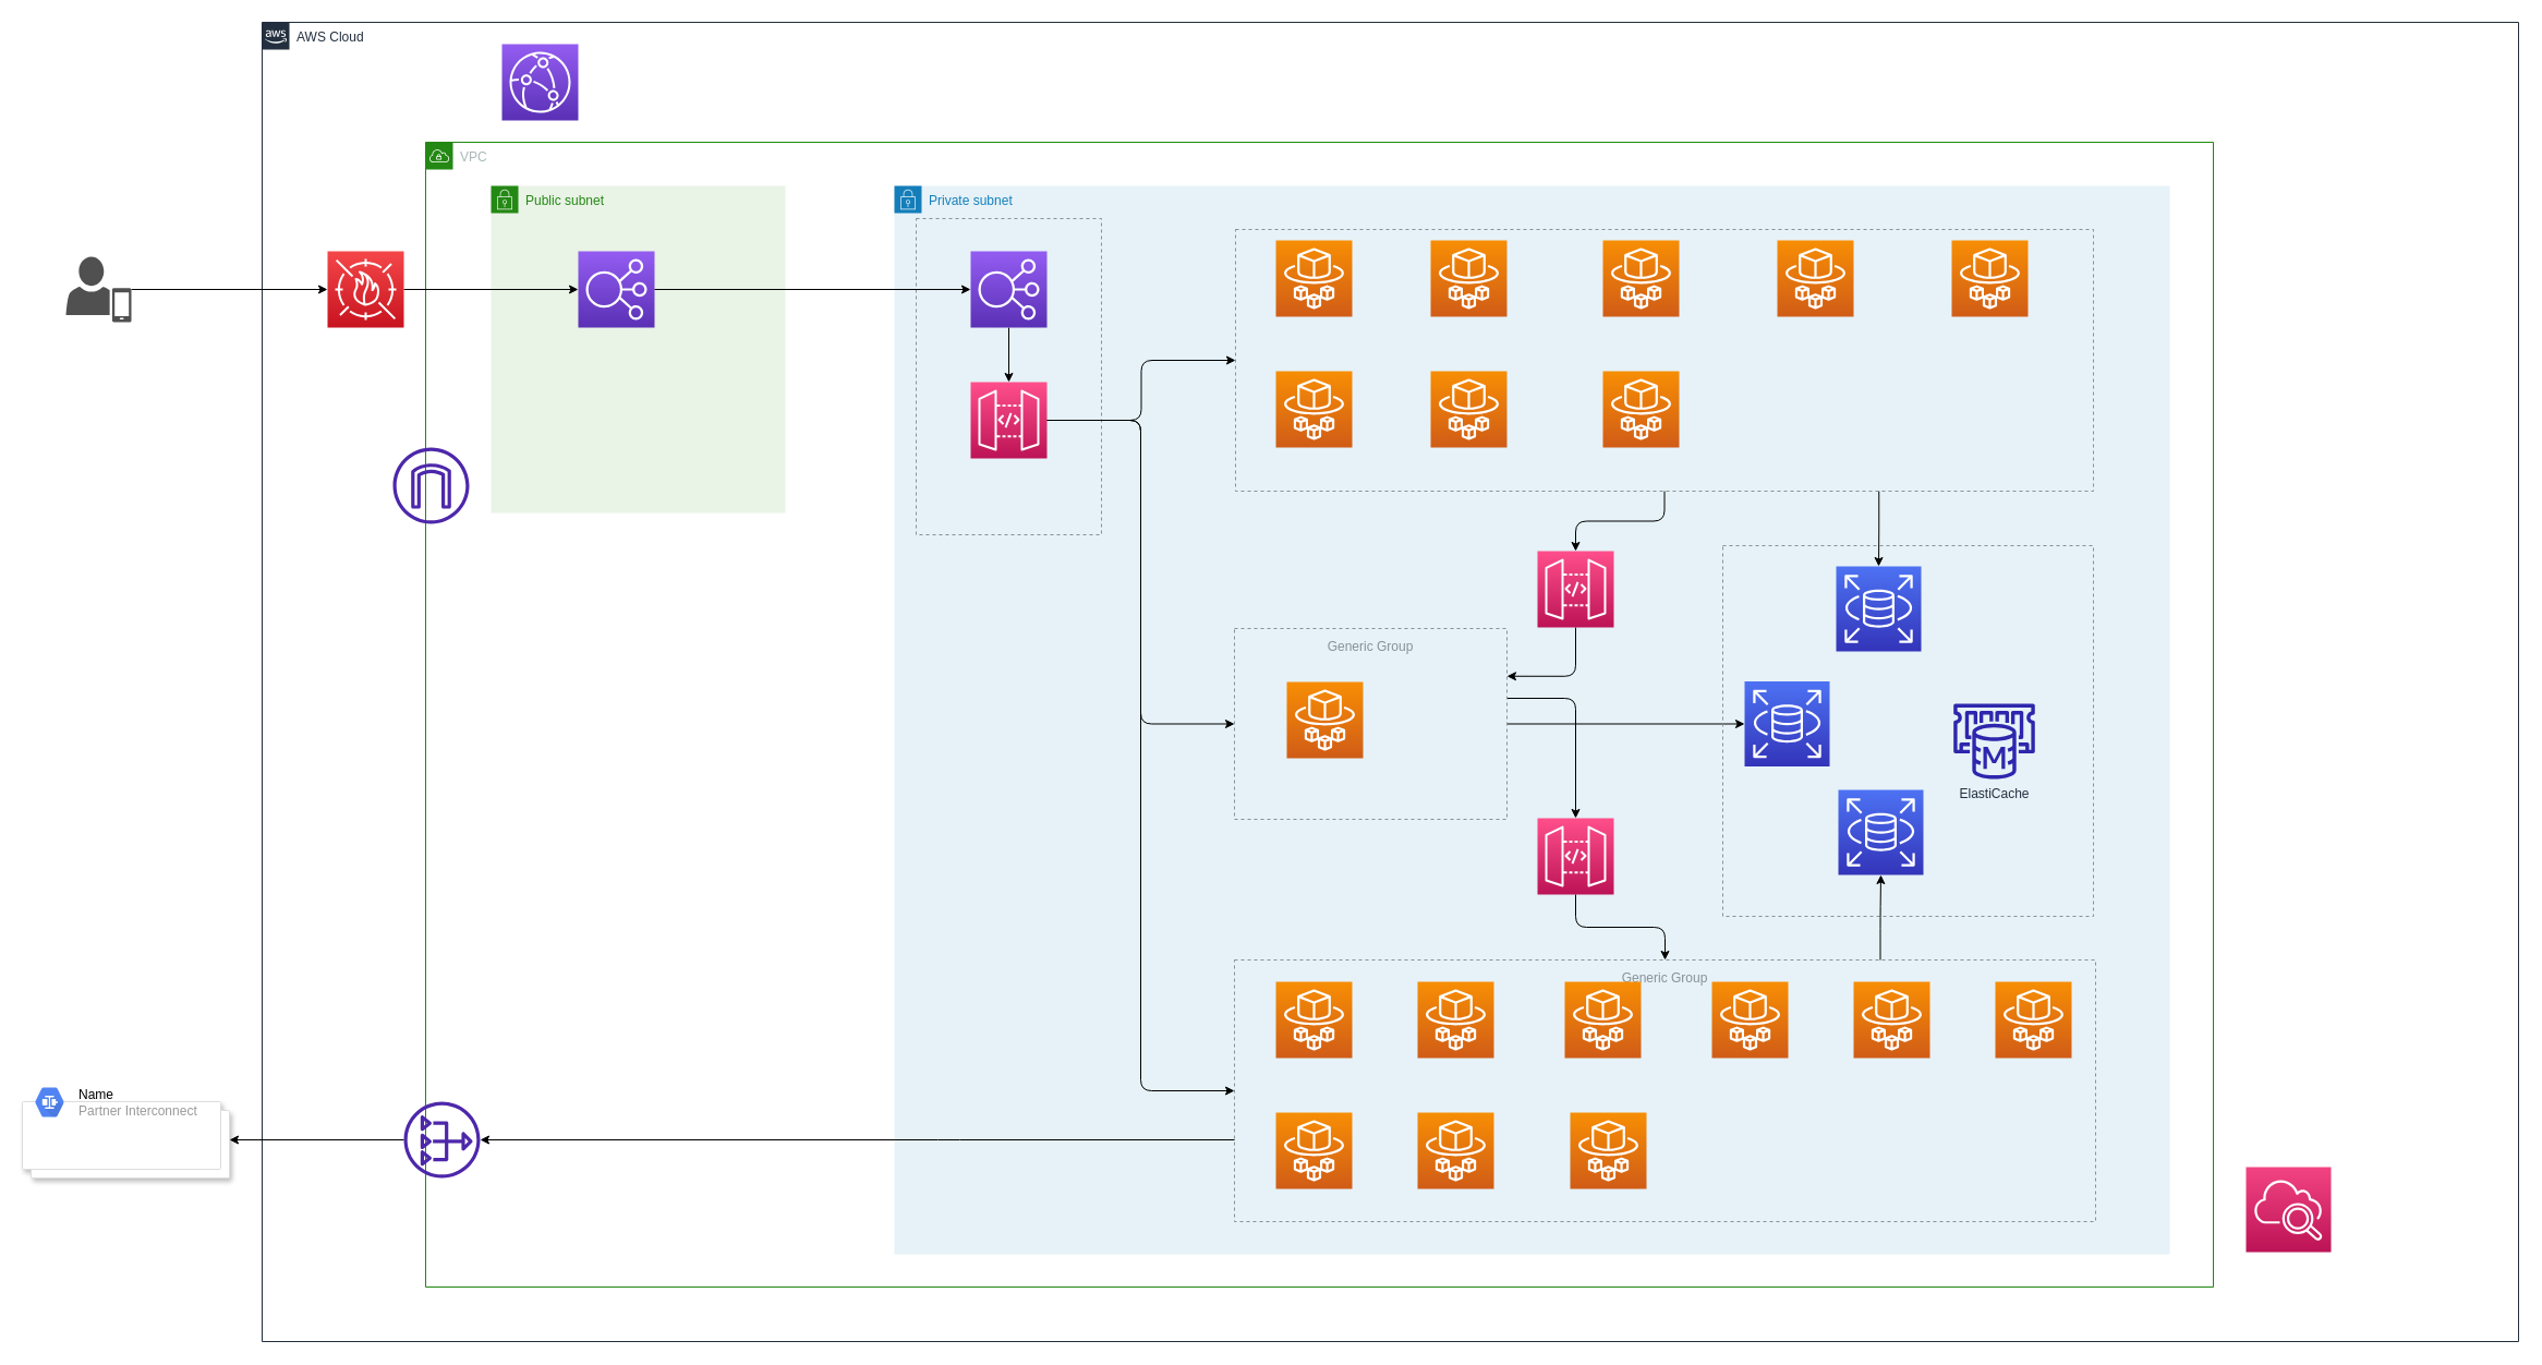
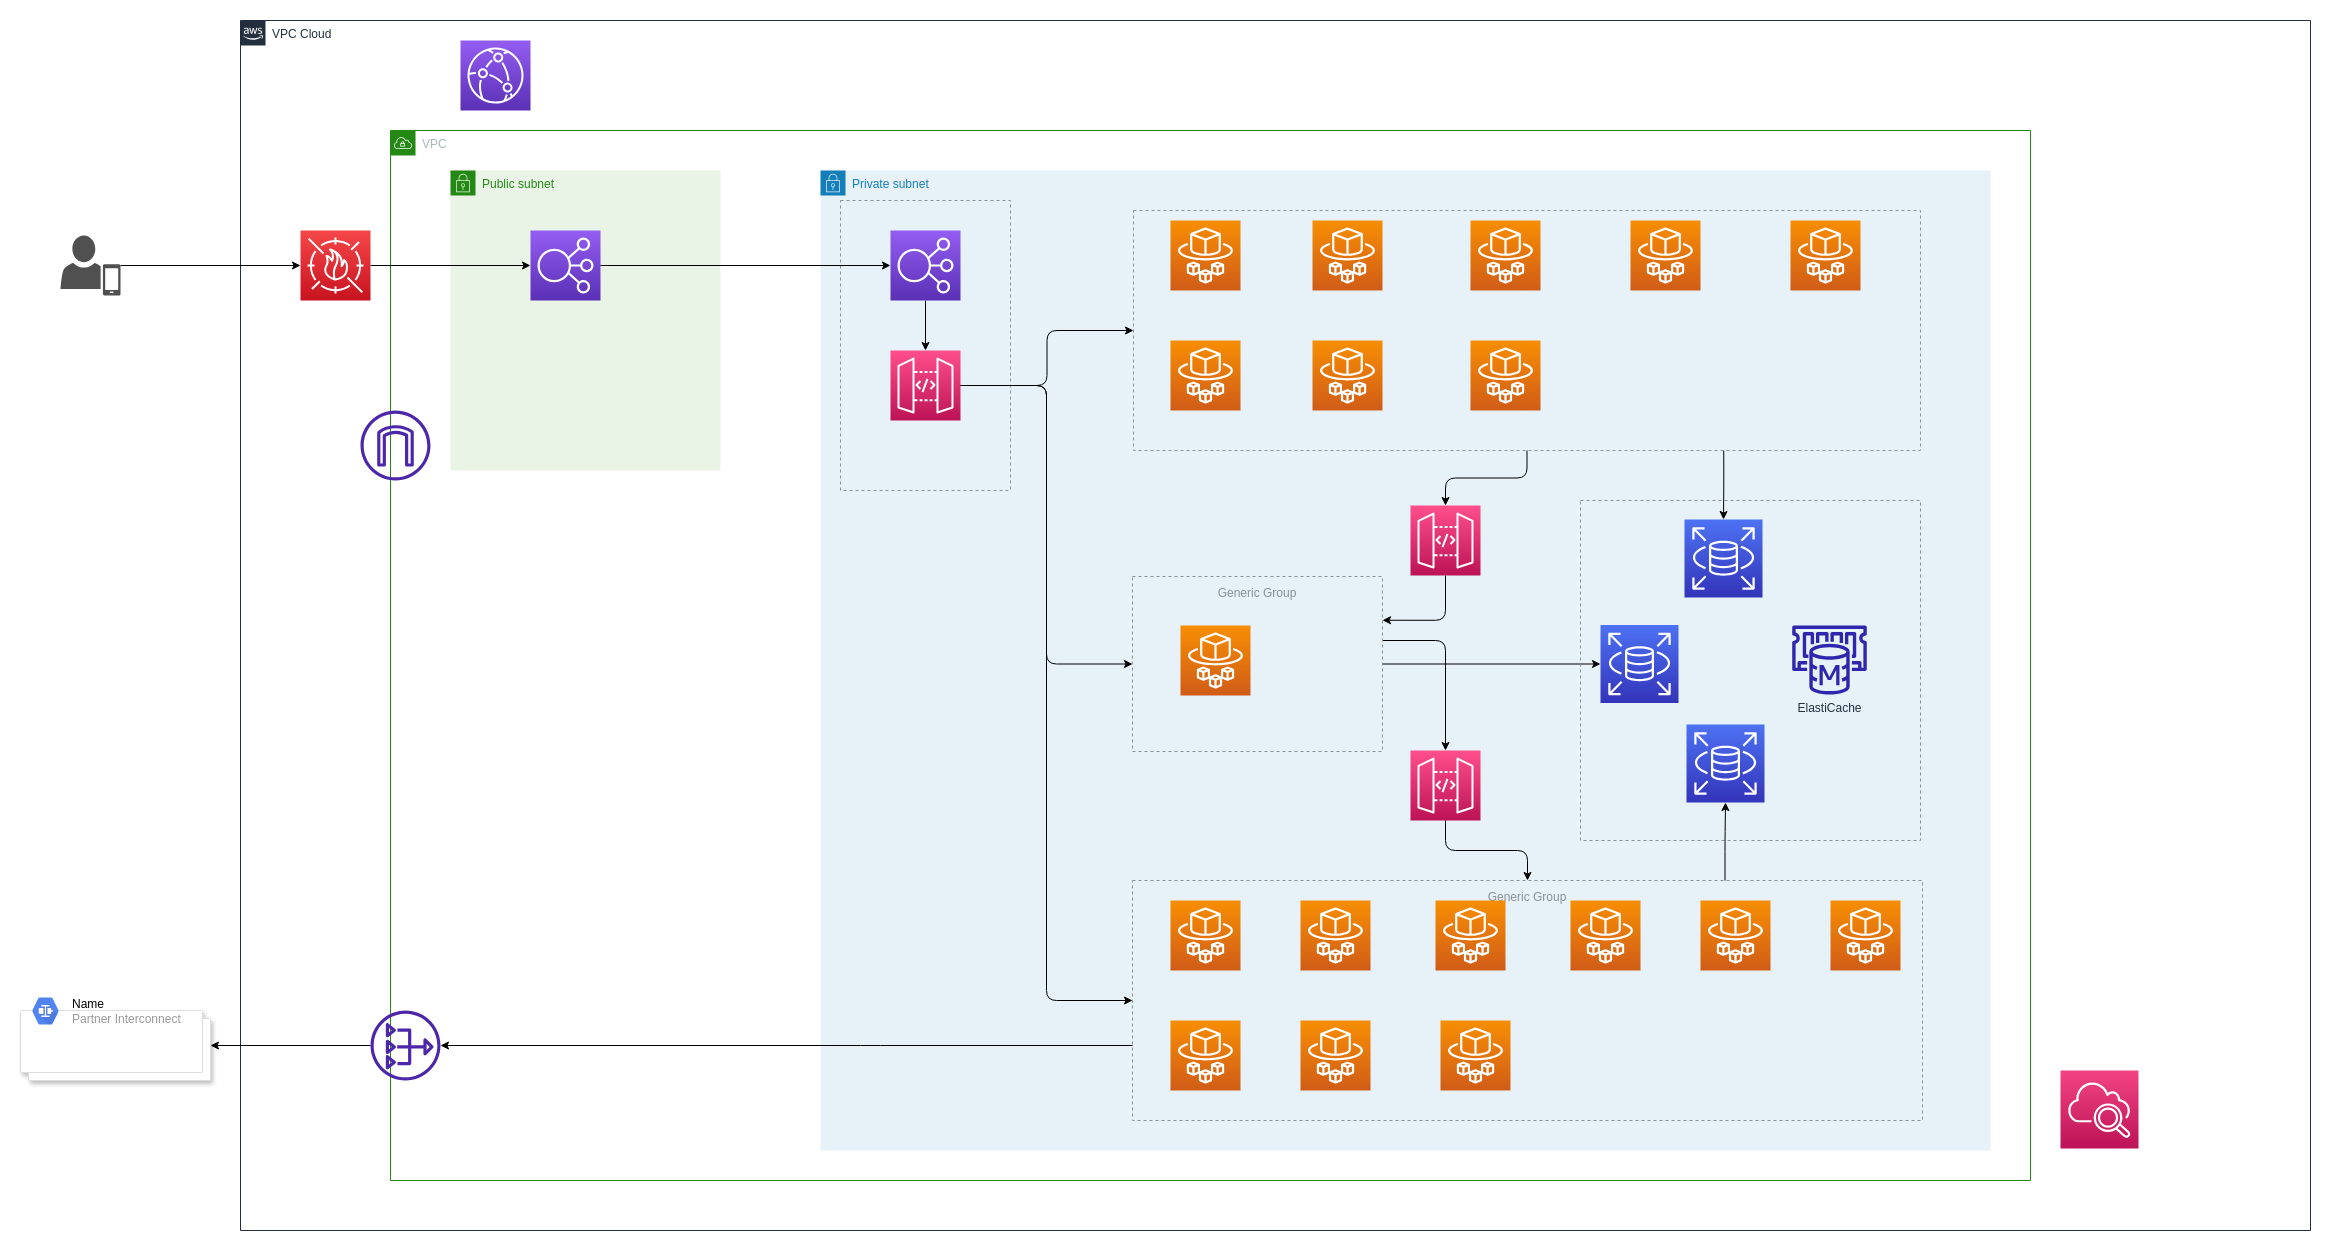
- <mxCell id="2" value="AWS Cloud" style="points=[[0,0],[0.25,0],[0.5,0],[0.75,0],[1,0],[1,0.25],[1,0.5],[1,0.75],[1,1],[0.75,1],[0.5,1],[0.25,1],[0,1],[0,0.75],[0,0.5],[0,0.25]];outlineConnect=0;gradientColor=none;html=1;whiteSpace=wrap;fontSize=12;fontStyle=0;container=1;pointerEvents=0;collapsible=0;recursiveResize=0;shape=mxgraph.aws4.group;grIcon=mxgraph.aws4.group_aws_cloud_alt;strokeColor=#232F3E;fillColor=none;verticalAlign=top;align=left;spacingLeft=30;fontColor=#232F3E;dashed=0;" vertex="1" parent="1"><mxGeometry y="20" width="2070" height="1210" as="geometry" x="240" /></mxCell>
+ <mxCell id="2" value="VPC Cloud" style="points=[[0,0],[0.25,0],[0.5,0],[0.75,0],[1,0],[1,0.25],[1,0.5],[1,0.75],[1,1],[0.75,1],[0.5,1],[0.25,1],[0,1],[0,0.75],[0,0.5],[0,0.25]];outlineConnect=0;gradientColor=none;html=1;whiteSpace=wrap;fontSize=12;fontStyle=0;container=1;pointerEvents=0;collapsible=0;recursiveResize=0;shape=mxgraph.aws4.group;grIcon=mxgraph.aws4.group_aws_cloud_alt;strokeColor=#232F3E;fillColor=none;verticalAlign=top;align=left;spacingLeft=30;fontColor=#232F3E;dashed=0;" vertex="1" parent="1"><mxGeometry y="20" width="2070" height="1210" as="geometry" x="240" /></mxCell>
- <mxCell id="28" value="ElastiCache" style="sketch=0;outlineConnect=0;fontColor=#232F3E;gradientColor=none;fillColor=#2E27AD;strokeColor=none;dashed=0;verticalLabelPosition=bottom;verticalAlign=top;align=center;html=1;fontSize=12;fontStyle=0;aspect=fixed;pointerEvents=1;shape=mxgraph.aws4.elasticache_for_memcached;" vertex="1" parent="7"><mxGeometry x="970" y="475" width="78" height="69" as="geometry" /></mxCell>
+ <mxCell id="28" value="ElastiCache" style="sketch=0;outlineConnect=0;fontColor=#232F3E;gradientColor=none;fillColor=#2E27AD;strokeColor=none;dashed=0;verticalLabelPosition=bottom;verticalAlign=top;align=center;html=1;fontSize=12;fontStyle=0;aspect=fixed;pointerEvents=1;shape=mxgraph.aws4.elasticache_for_memcached;" vertex="1" parent="7"><mxGeometry x="970" y="455" width="78" height="69" as="geometry" /></mxCell>
